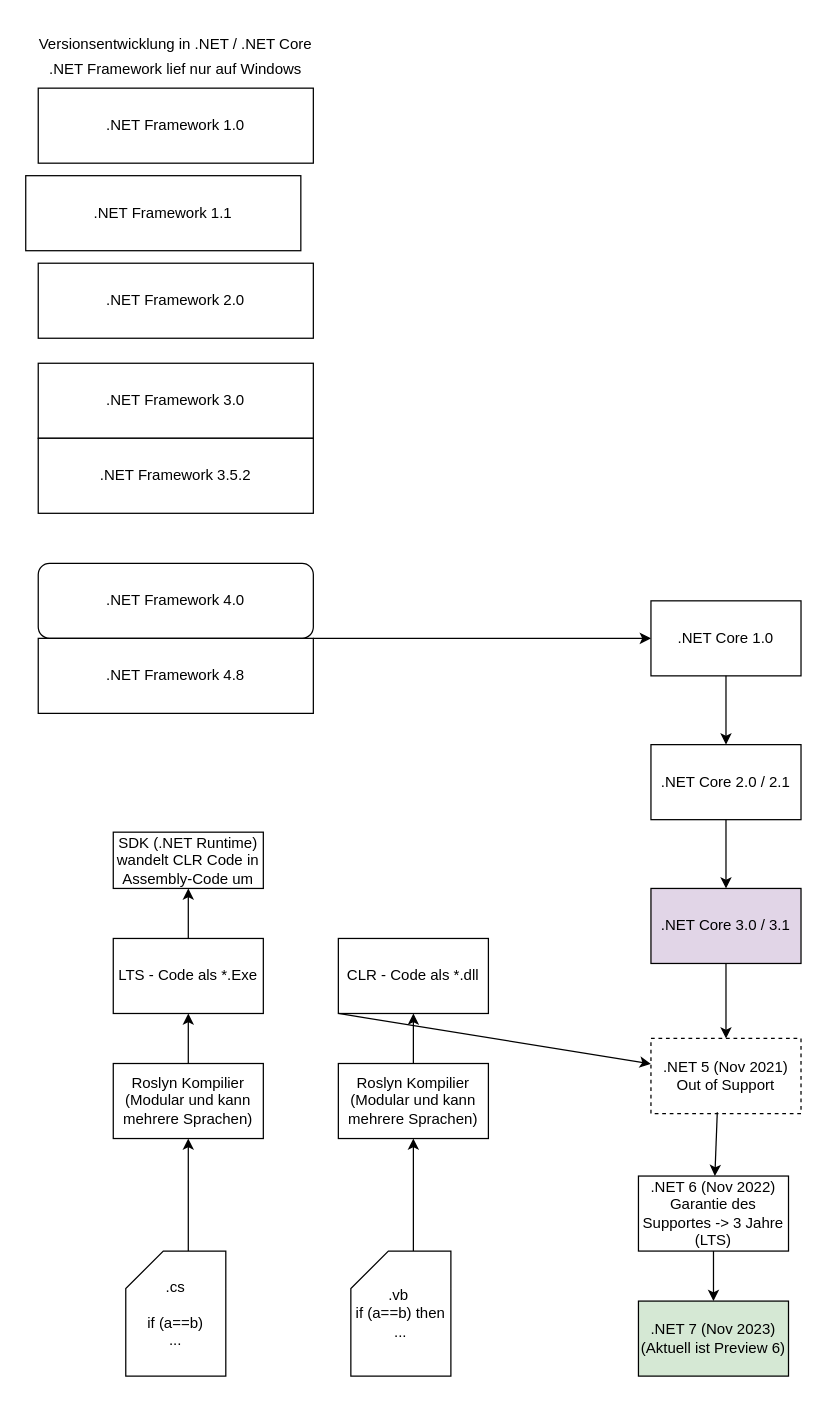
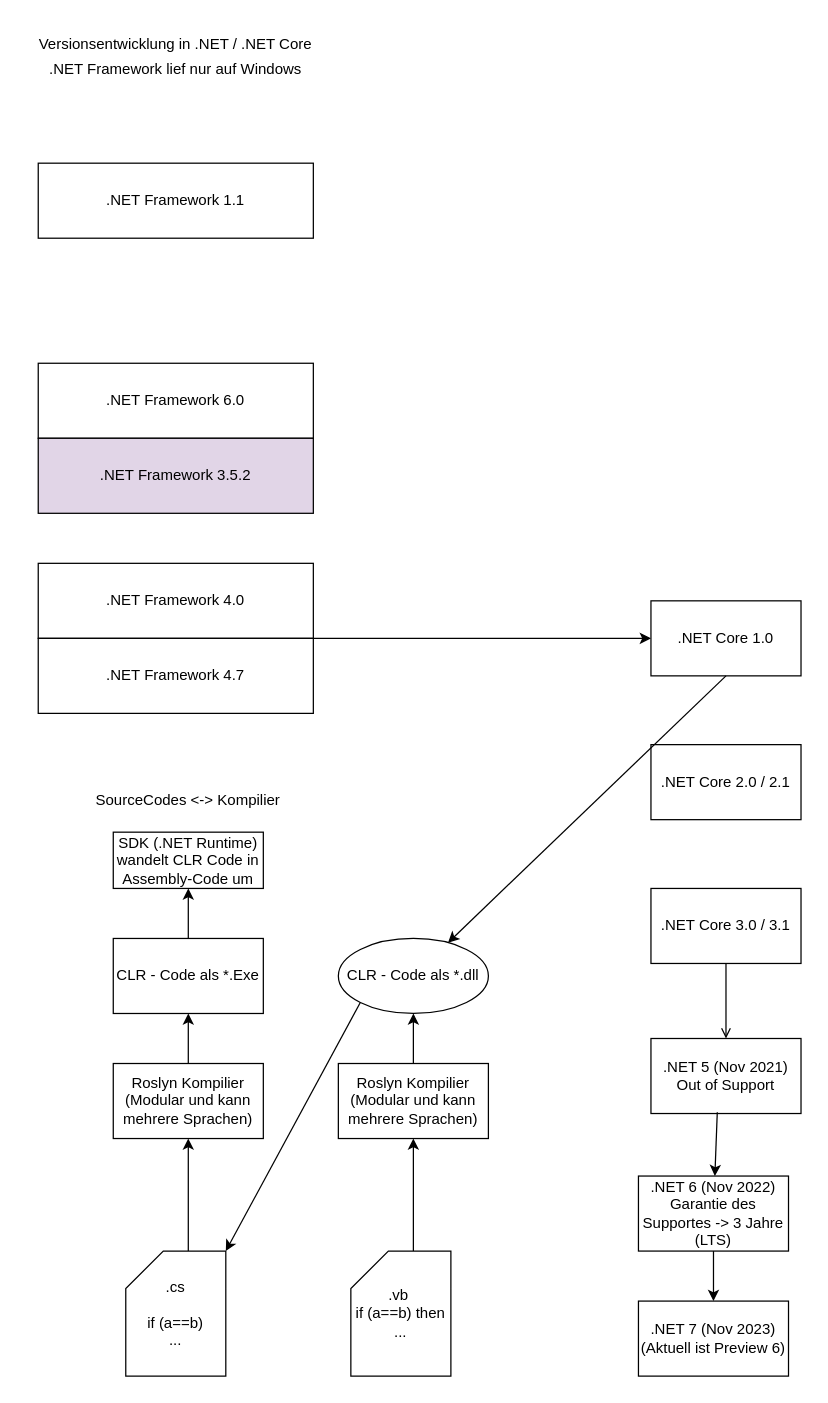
- <mxCell id="3" value=".NET Framework 1.0" style="rounded=0;whiteSpace=wrap;html=1;" vertex="1" parent="1"><mxGeometry x="30" y="70" width="220" height="60" as="geometry" /></mxCell>
- <mxCell id="4" value=".NET Framework 1.1" style="rounded=0;whiteSpace=wrap;html=1;" vertex="1" parent="1"><mxGeometry x="20" y="140" width="220" height="60" as="geometry" /></mxCell>
+ <mxCell id="4" value=".NET Framework 1.1" style="rounded=0;whiteSpace=wrap;html=1;" vertex="1" parent="1"><mxGeometry x="30" y="130" width="220" height="60" as="geometry" /></mxCell>
- <mxCell id="5" value=".NET Framework 2.0" style="rounded=0;whiteSpace=wrap;html=1;" vertex="1" parent="1"><mxGeometry x="30" y="210" width="220" height="60" as="geometry" /></mxCell>
- <mxCell id="6" value=".NET Framework 3.0" style="rounded=0;whiteSpace=wrap;html=1;" vertex="1" parent="1"><mxGeometry x="30" y="290" width="220" height="60" as="geometry" /></mxCell>
+ <mxCell id="6" value=".NET Framework 6.0" style="rounded=0;whiteSpace=wrap;html=1;" vertex="1" parent="1"><mxGeometry x="30" y="290" width="220" height="60" as="geometry" /></mxCell>
- <mxCell id="7" value=".NET Framework 3.5.2" style="rounded=0;whiteSpace=wrap;html=1;" vertex="1" parent="1"><mxGeometry x="30" y="350" width="220" height="60" as="geometry" /></mxCell>
+ <mxCell id="7" value=".NET Framework 3.5.2" style="rounded=0;whiteSpace=wrap;html=1;fillColor=#e1d5e7;" vertex="1" parent="1"><mxGeometry x="30" y="350" width="220" height="60" as="geometry" /></mxCell>
- <mxCell id="8" value=".NET Framework 4.0" style="whiteSpace=wrap;html=1;rounded=1;" vertex="1" parent="1"><mxGeometry x="30" y="450" width="220" height="60" as="geometry" /></mxCell>
+ <mxCell id="8" value=".NET Framework 4.0" style="rounded=0;whiteSpace=wrap;html=1;" vertex="1" parent="1"><mxGeometry x="30" y="450" width="220" height="60" as="geometry" /></mxCell>
- <mxCell id="9" value=".NET Framework 4.8" style="rounded=0;whiteSpace=wrap;html=1;" vertex="1" parent="1"><mxGeometry x="30" y="510" width="220" height="60" as="geometry" /></mxCell>
+ <mxCell id="9" value=".NET Framework 4.7" style="rounded=0;whiteSpace=wrap;html=1;" vertex="1" parent="1"><mxGeometry x="30" y="510" width="220" height="60" as="geometry" /></mxCell>
- <mxCell id="18" value="" style="endArrow=classic;html=1;rounded=0;exitX=0.5;exitY=1;exitDx=0;exitDy=0;entryX=0.5;entryY=0;entryDx=0;entryDy=0;" edge="1" parent="1" source="11" target="13"><mxGeometry width="50" height="50" relative="1" as="geometry"><mxPoint x="400" y="840" as="sourcePoint" /><mxPoint x="450" y="790" as="targetPoint" /></mxGeometry></mxCell>
+ <mxCell id="18" value="" style="endArrow=classic;html=1;rounded=0;exitX=0.5;exitY=1;exitDx=0;exitDy=0;" edge="1" parent="1" source="11" target="35"><mxGeometry width="50" height="50" relative="1" as="geometry"><mxPoint x="400" y="840" as="sourcePoint" /><mxPoint x="450" y="790" as="targetPoint" /></mxGeometry></mxCell>
+ <mxCell id="23" value="SourceCodes &amp;lt;-&amp;gt; Kompilier" style="text;html=1;strokeColor=none;fillColor=none;align=center;verticalAlign=middle;whiteSpace=wrap;rounded=0;" vertex="1" parent="1"><mxGeometry x="35" y="625" width="230" height="30" as="geometry" /></mxCell>
- <mxCell id="19" value="" style="endArrow=classic;html=1;rounded=0;exitX=0.5;exitY=1;exitDx=0;exitDy=0;entryX=0.5;entryY=0;entryDx=0;entryDy=0;" edge="1" parent="1" source="13" target="14"><mxGeometry width="50" height="50" relative="1" as="geometry"><mxPoint x="400" y="840" as="sourcePoint" /><mxPoint x="450" y="790" as="targetPoint" /></mxGeometry></mxCell>
- <mxCell id="14" value=".NET Core 3.0 / 3.1" style="rounded=0;whiteSpace=wrap;html=1;fillColor=#e1d5e7;" vertex="1" parent="1"><mxGeometry x="520" y="710" width="120" height="60" as="geometry" /></mxCell>
+ <mxCell id="14" value=".NET Core 3.0 / 3.1" style="rounded=0;whiteSpace=wrap;html=1;" vertex="1" parent="1"><mxGeometry x="520" y="710" width="120" height="60" as="geometry" /></mxCell>
- <mxCell id="28" value="LTS - Code als *.Exe" style="rounded=0;whiteSpace=wrap;html=1;" vertex="1" parent="1"><mxGeometry x="90" y="750" width="120" height="60" as="geometry" /></mxCell>
+ <mxCell id="28" value="CLR - Code als *.Exe" style="rounded=0;whiteSpace=wrap;html=1;" vertex="1" parent="1"><mxGeometry x="90" y="750" width="120" height="60" as="geometry" /></mxCell>
- <mxCell id="35" value="CLR - Code als *.dll" style="rounded=0;whiteSpace=wrap;html=1;" vertex="1" parent="1"><mxGeometry x="270" y="750" width="120" height="60" as="geometry" /></mxCell>
+ <mxCell id="35" value="CLR - Code als *.dll" style="ellipse;whiteSpace=wrap;html=1;" vertex="1" parent="1"><mxGeometry x="270" y="750" width="120" height="60" as="geometry" /></mxCell>
- <mxCell id="20" value="" style="endArrow=classic;html=1;rounded=0;exitX=0.5;exitY=1;exitDx=0;exitDy=0;entryX=0.5;entryY=0;entryDx=0;entryDy=0;" edge="1" parent="1" source="14" target="15"><mxGeometry width="50" height="50" relative="1" as="geometry"><mxPoint x="400" y="840" as="sourcePoint" /><mxPoint x="450" y="790" as="targetPoint" /></mxGeometry></mxCell>
+ <mxCell id="20" value="" style="endArrow=open;html=1;rounded=0;exitX=0.5;exitY=1;exitDx=0;exitDy=0;entryX=0.5;entryY=0;entryDx=0;entryDy=0;" edge="1" parent="1" source="14" target="15"><mxGeometry width="50" height="50" relative="1" as="geometry"><mxPoint x="400" y="840" as="sourcePoint" /><mxPoint x="450" y="790" as="targetPoint" /></mxGeometry></mxCell>
- <mxCell id="36" value="" style="endArrow=classic;html=1;rounded=0;exitX=0;exitY=1;exitDx=0;exitDy=0;" edge="1" parent="1" source="35" target="15"><mxGeometry width="50" height="50" relative="1" as="geometry"><mxPoint x="400" y="750" as="sourcePoint" /><mxPoint x="450" y="700" as="targetPoint" /></mxGeometry></mxCell>
+ <mxCell id="36" value="" style="endArrow=classic;html=1;rounded=0;entryX=1;entryY=0;entryDx=0;entryDy=0;entryPerimeter=0;exitX=0;exitY=1;exitDx=0;exitDy=0;" edge="1" parent="1" source="35" target="24"><mxGeometry width="50" height="50" relative="1" as="geometry"><mxPoint x="400" y="750" as="sourcePoint" /><mxPoint x="450" y="700" as="targetPoint" /></mxGeometry></mxCell>
- <mxCell id="15" value=".NET 5 (Nov 2021)&lt;br&gt;Out of Support" style="rounded=0;whiteSpace=wrap;html=1;dashed=1;" vertex="1" parent="1"><mxGeometry x="520" y="830" width="120" height="60" as="geometry" /></mxCell>
+ <mxCell id="15" value=".NET 5 (Nov 2021)&lt;br&gt;Out of Support" style="rounded=0;whiteSpace=wrap;html=1;" vertex="1" parent="1"><mxGeometry x="520" y="830" width="120" height="60" as="geometry" /></mxCell>
- <mxCell id="17" value=".NET 7 (Nov 2023)&lt;br&gt;(Aktuell ist Preview 6)" style="rounded=0;whiteSpace=wrap;html=1;fillColor=#d5e8d4;" vertex="1" parent="1"><mxGeometry x="510" y="1040" width="120" height="60" as="geometry" /></mxCell>
+ <mxCell id="17" value=".NET 7 (Nov 2023)&lt;br&gt;(Aktuell ist Preview 6)" style="rounded=0;whiteSpace=wrap;html=1;" vertex="1" parent="1"><mxGeometry x="510" y="1040" width="120" height="60" as="geometry" /></mxCell>
